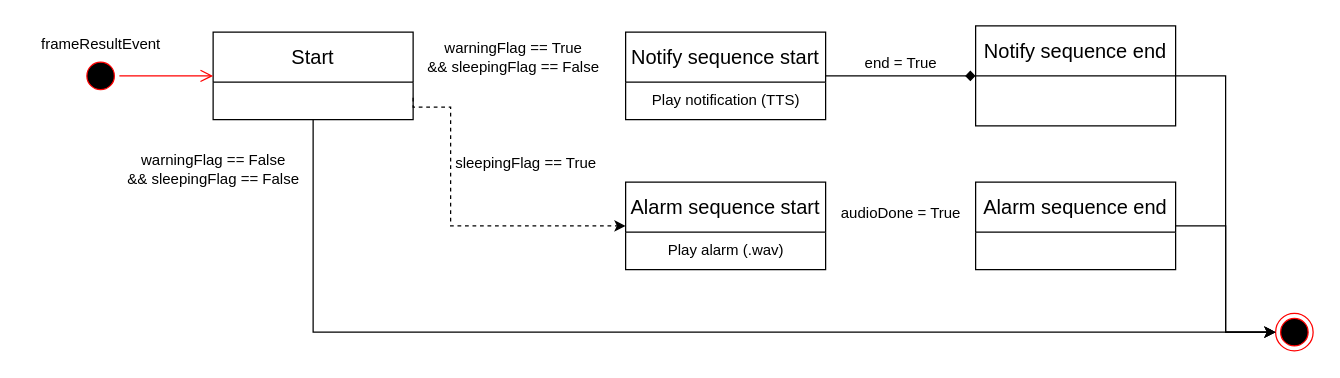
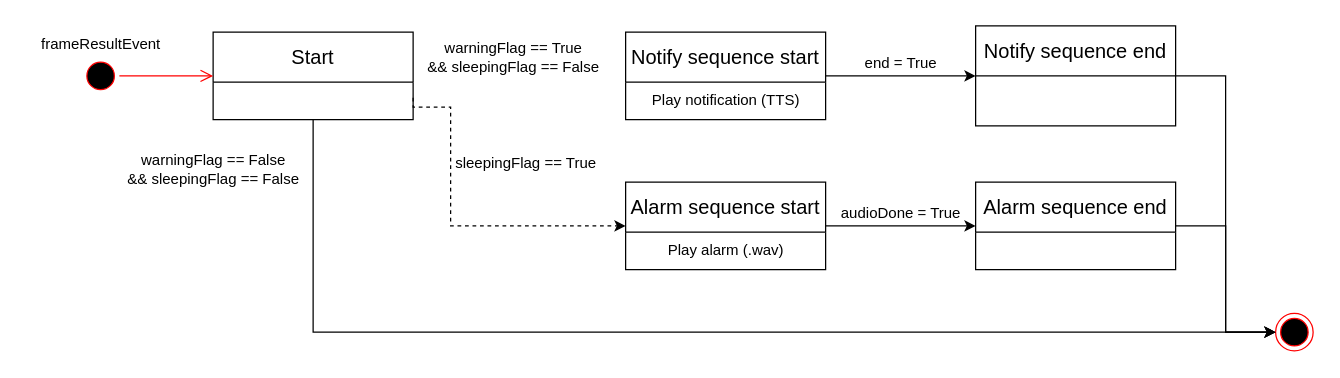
- <mxCell id="9" style="edgeStyle=orthogonalEdgeStyle;rounded=0;orthogonalLoop=1;jettySize=auto;html=1;entryX=0;entryY=0.5;entryDx=0;entryDy=0;endArrow=diamond;" edge="1" parent="1" source="10" target="13"><mxGeometry relative="1" as="geometry" /></mxCell>
+ <mxCell id="9" style="edgeStyle=orthogonalEdgeStyle;rounded=0;orthogonalLoop=1;jettySize=auto;html=1;entryX=0;entryY=0.5;entryDx=0;entryDy=0;" edge="1" parent="1" source="10" target="13"><mxGeometry relative="1" as="geometry" /></mxCell>
+ <mxCell id="14" style="edgeStyle=orthogonalEdgeStyle;rounded=0;orthogonalLoop=1;jettySize=auto;html=1;exitX=1;exitY=0.5;exitDx=0;exitDy=0;entryX=0;entryY=0.5;entryDx=0;entryDy=0;" edge="1" parent="1" source="15" target="18"><mxGeometry relative="1" as="geometry" /></mxCell>
